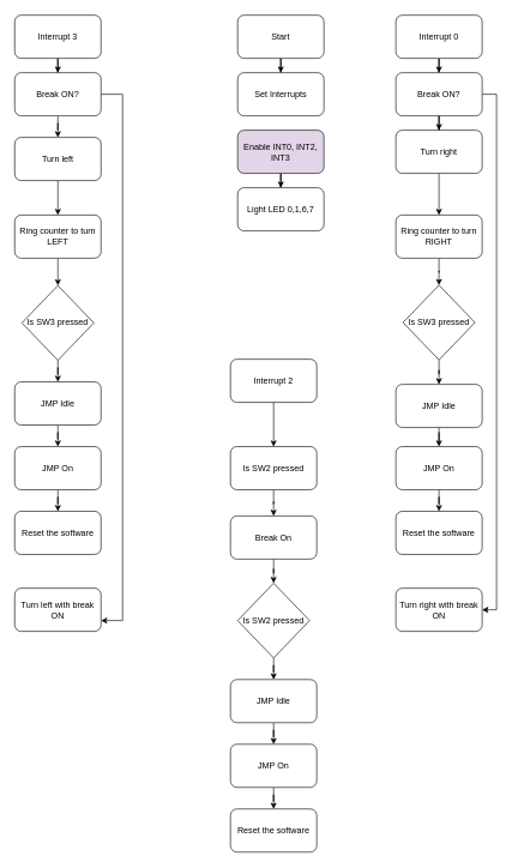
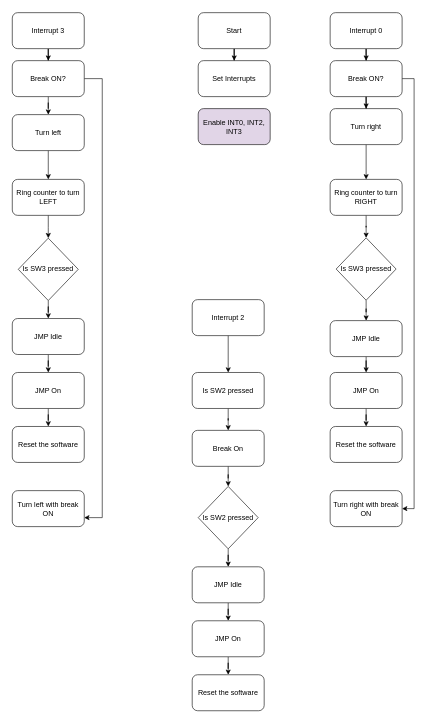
- <mxCell id="5" value="" style="edgeStyle=orthogonalEdgeStyle;rounded=0;orthogonalLoop=1;jettySize=auto;html=1;" parent="1" source="6" target="7" edge="1"><mxGeometry relative="1" as="geometry" /></mxCell>
- <mxCell id="7" value="Light LED 0,1,6,7" style="rounded=1;whiteSpace=wrap;html=1;" parent="1" vertex="1"><mxGeometry x="330" y="260" width="120" height="60" as="geometry" /></mxCell>
